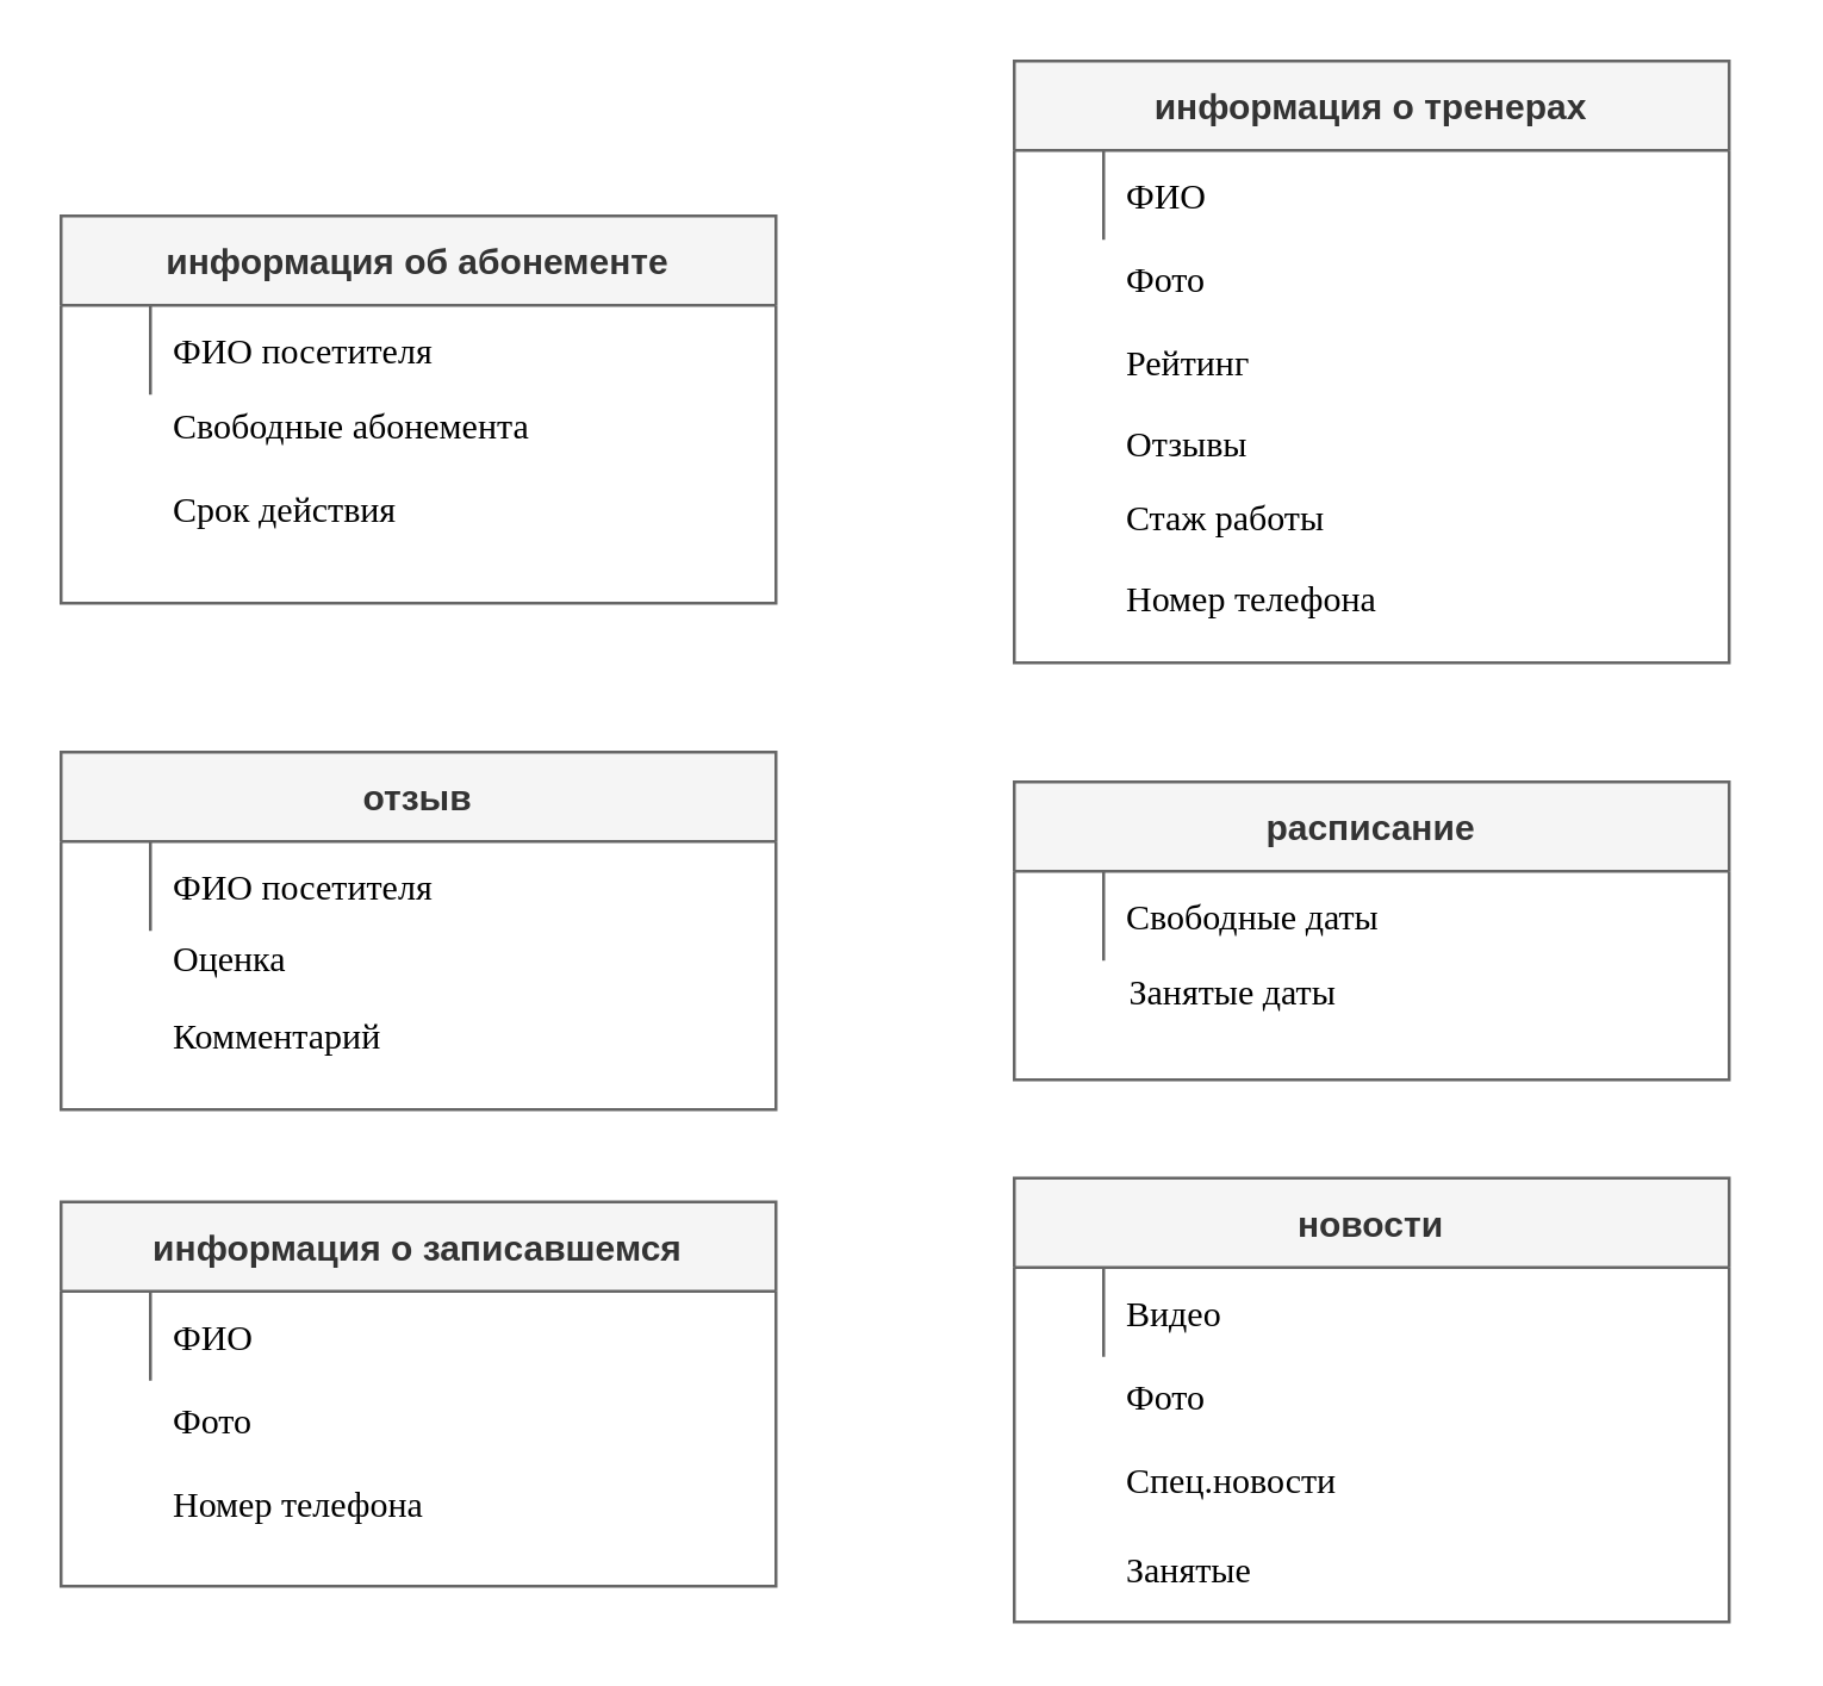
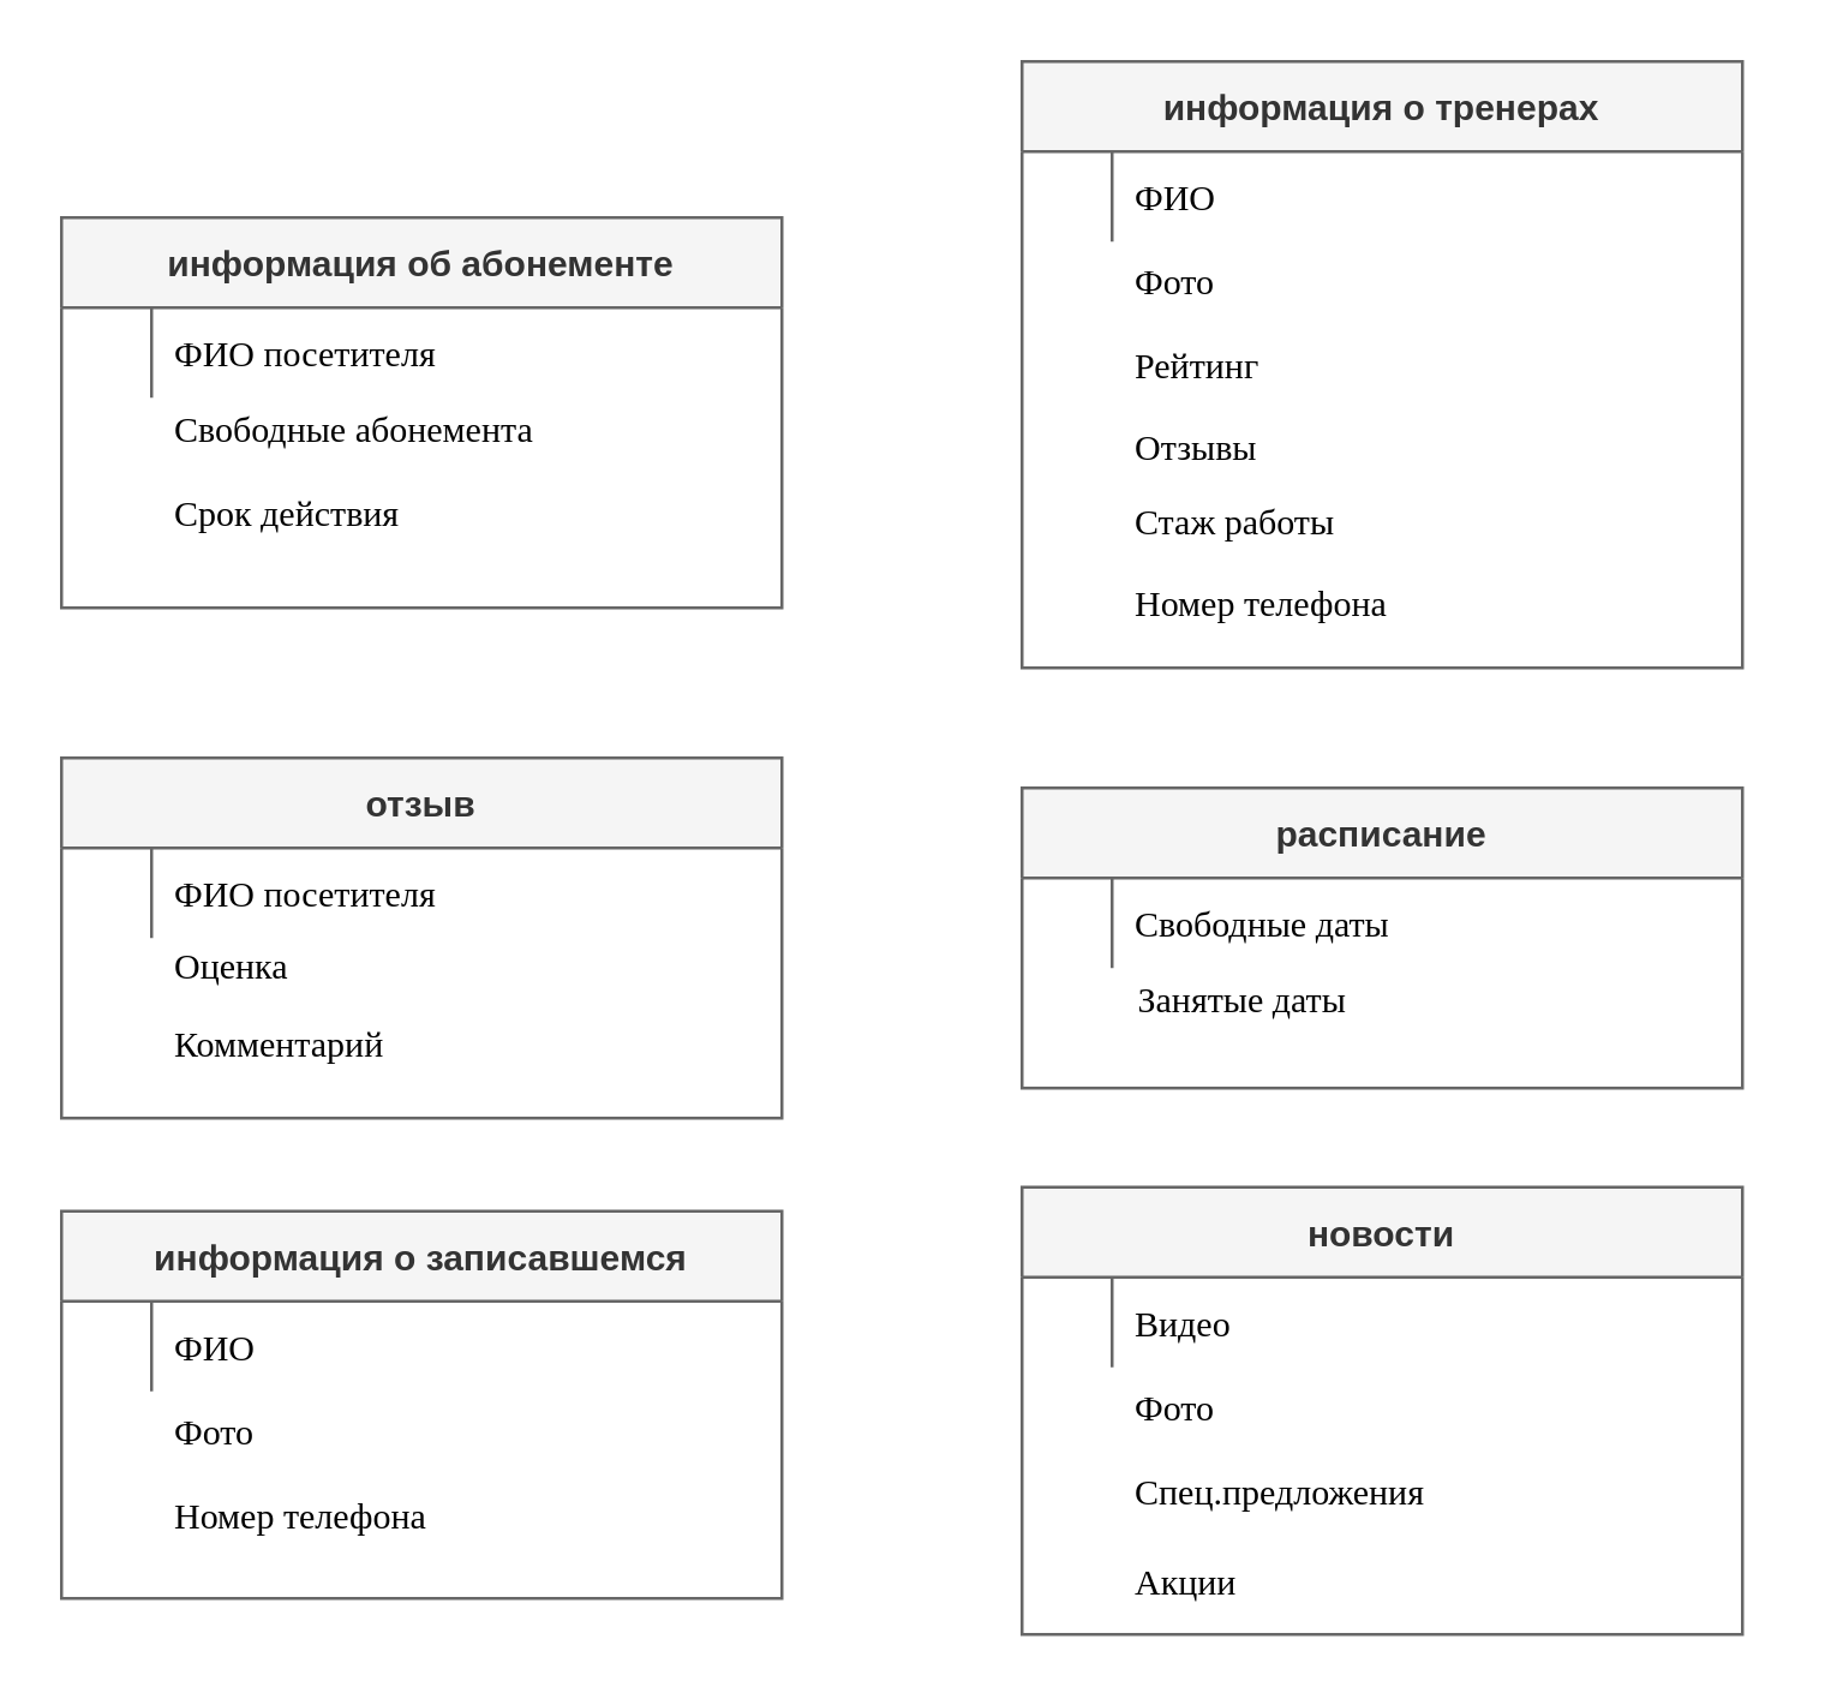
- <mxCell id="42" value="Спец.новости" style="shape=partialRectangle;overflow=hidden;connectable=0;fillColor=none;top=0;left=0;bottom=0;right=0;align=left;spacingLeft=6;fontFamily=Verdana;" vertex="1" parent="1"><mxGeometry x="370" y="481" width="220" height="30" as="geometry" /></mxCell>
+ <mxCell id="42" value="Спец.предложения" style="shape=partialRectangle;overflow=hidden;connectable=0;fillColor=none;top=0;left=0;bottom=0;right=0;align=left;spacingLeft=6;fontFamily=Verdana;" vertex="1" parent="1"><mxGeometry x="370" y="481" width="220" height="30" as="geometry" /></mxCell>
- <mxCell id="44" value="Занятые" style="shape=partialRectangle;overflow=hidden;connectable=0;fillColor=none;top=0;left=0;bottom=0;right=0;align=left;spacingLeft=6;fontFamily=Verdana;" vertex="1" parent="1"><mxGeometry x="370" y="511" width="220" height="30" as="geometry" /></mxCell>
+ <mxCell id="44" value="Акции" style="shape=partialRectangle;overflow=hidden;connectable=0;fillColor=none;top=0;left=0;bottom=0;right=0;align=left;spacingLeft=6;fontFamily=Verdana;" vertex="1" parent="1"><mxGeometry x="370" y="511" width="220" height="30" as="geometry" /></mxCell>
